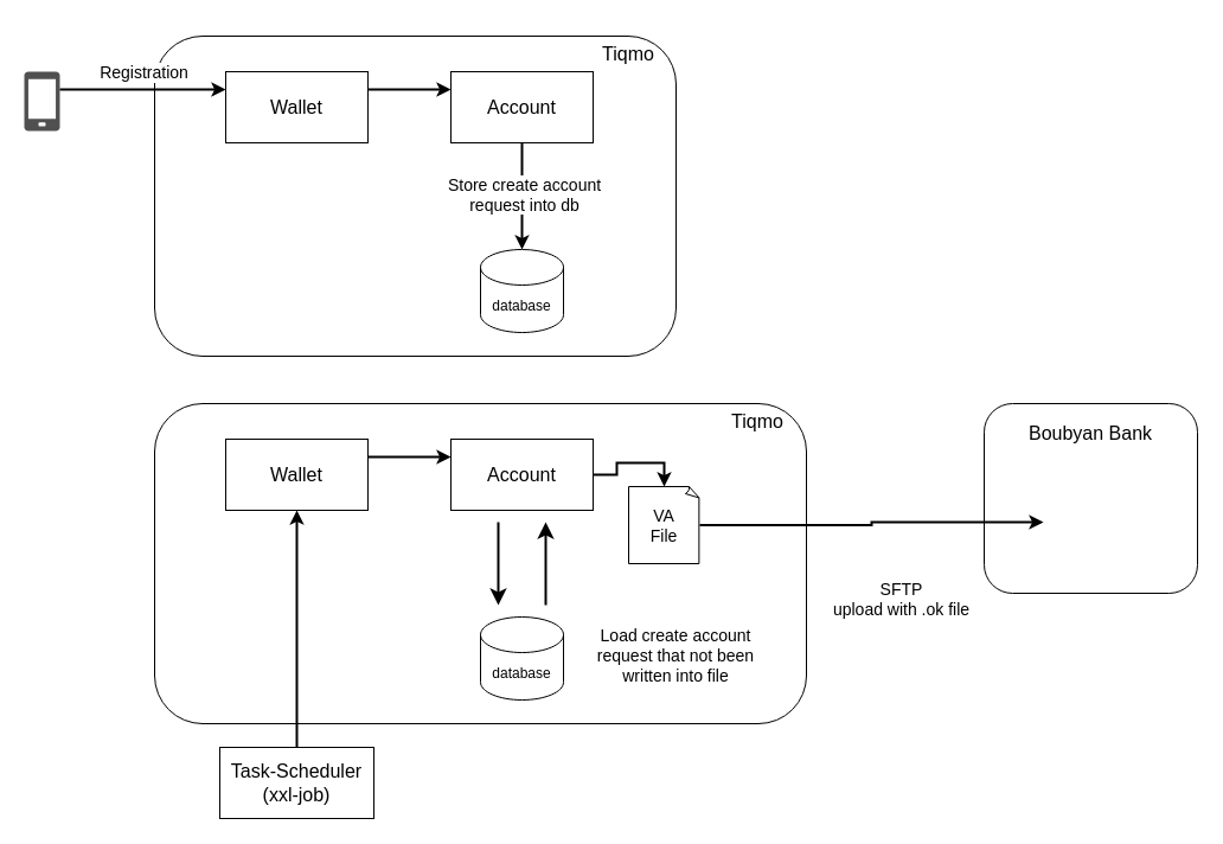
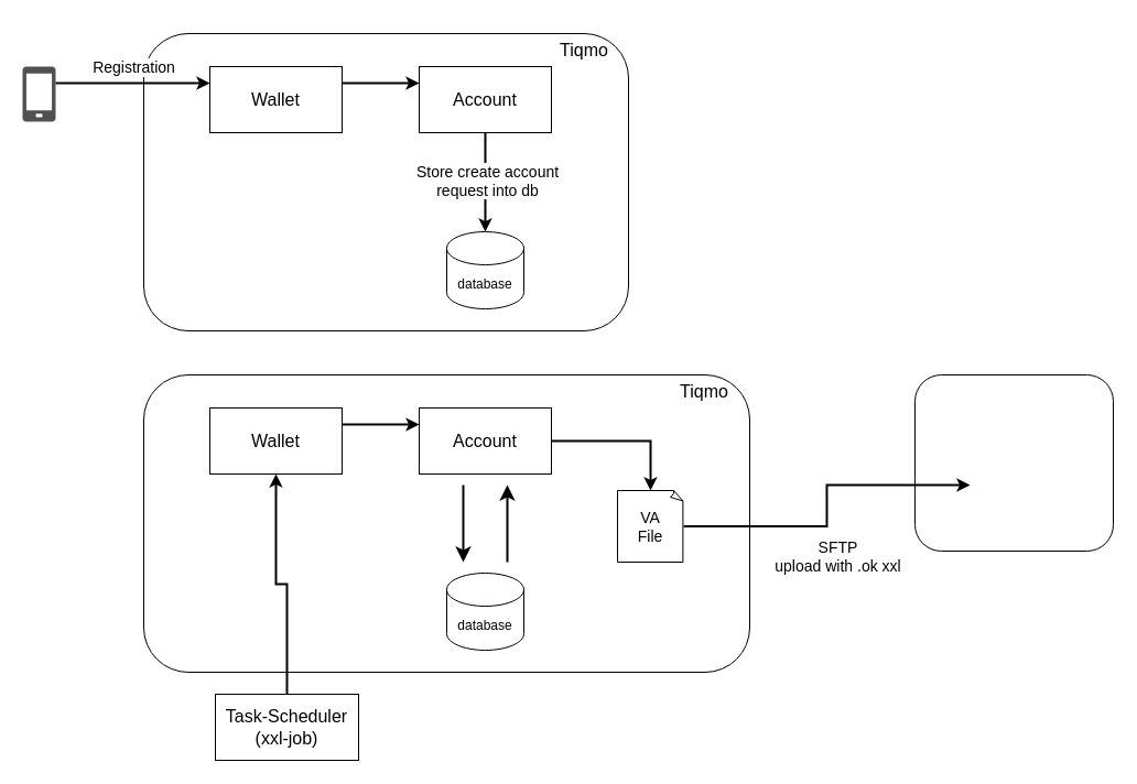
- <mxCell id="11" value="&lt;font style=&quot;font-size: 16px;&quot;&gt;Boubyan Bank&lt;/font&gt;" style="text;strokeColor=none;align=center;fillColor=none;html=1;verticalAlign=middle;whiteSpace=wrap;rounded=0;" vertex="1" parent="1"><mxGeometry x="850" y="340" width="140" height="50" as="geometry" /></mxCell>
- <mxCell id="13" value="&lt;font style=&quot;font-size: 14px;&quot;&gt;VA&lt;/font&gt;&lt;div&gt;&lt;font style=&quot;font-size: 14px;&quot;&gt;File&lt;/font&gt;&lt;/div&gt;" style="whiteSpace=wrap;html=1;shape=mxgraph.basic.document" vertex="1" parent="1"><mxGeometry x="530" y="410" width="60" height="65" as="geometry" /></mxCell>
+ <mxCell id="13" value="&lt;font style=&quot;font-size: 14px;&quot;&gt;VA&lt;/font&gt;&lt;div&gt;&lt;font style=&quot;font-size: 14px;&quot;&gt;File&lt;/font&gt;&lt;/div&gt;" style="whiteSpace=wrap;html=1;shape=mxgraph.basic.document" vertex="1" parent="1"><mxGeometry x="560" y="445" width="60" height="65" as="geometry" /></mxCell>
- <mxCell id="30" value="&lt;font style=&quot;font-size: 14px;&quot;&gt;SFTP&lt;/font&gt;&lt;div&gt;&lt;font style=&quot;font-size: 14px;&quot;&gt;upload with .ok file&lt;/font&gt;&lt;/div&gt;" style="text;html=1;align=center;verticalAlign=middle;resizable=0;points=[];autosize=1;strokeColor=none;fillColor=none;" vertex="1" parent="1"><mxGeometry x="690" y="480" width="140" height="50" as="geometry" /></mxCell>
+ <mxCell id="30" value="&lt;font style=&quot;font-size: 14px;&quot;&gt;SFTP&lt;/font&gt;&lt;div&gt;&lt;font style=&quot;font-size: 14px;&quot;&gt;upload with .ok xxl&lt;/font&gt;&lt;/div&gt;" style="text;html=1;align=center;verticalAlign=middle;resizable=0;points=[];autosize=1;strokeColor=none;fillColor=none;" vertex="1" parent="1"><mxGeometry x="690" y="480" width="140" height="50" as="geometry" /></mxCell>
- <mxCell id="29" value="&lt;font style=&quot;font-size: 14px;&quot;&gt;Load create account request that not been written into file&lt;/font&gt;" style="text;strokeColor=none;align=center;fillColor=none;html=1;verticalAlign=middle;whiteSpace=wrap;rounded=0;" vertex="1" parent="1"><mxGeometry x="490" y="515" width="160" height="75" as="geometry" /></mxCell>
- <mxCell id="23" value="&lt;font style=&quot;font-size: 16px;&quot;&gt;Task-Scheduler&lt;/font&gt;&lt;div&gt;&lt;font style=&quot;font-size: 16px;&quot;&gt;(xxl-job)&lt;/font&gt;&lt;/div&gt;" style="rounded=0;whiteSpace=wrap;html=1;" vertex="1" parent="1"><mxGeometry x="185" y="630" width="130" height="60" as="geometry" /></mxCell>
+ <mxCell id="23" value="&lt;font style=&quot;font-size: 16px;&quot;&gt;Task-Scheduler&lt;/font&gt;&lt;div&gt;&lt;font style=&quot;font-size: 16px;&quot;&gt;(xxl-job)&lt;/font&gt;&lt;/div&gt;" style="rounded=0;whiteSpace=wrap;html=1;" vertex="1" parent="1"><mxGeometry x="195" y="630" width="130" height="60" as="geometry" /></mxCell>
